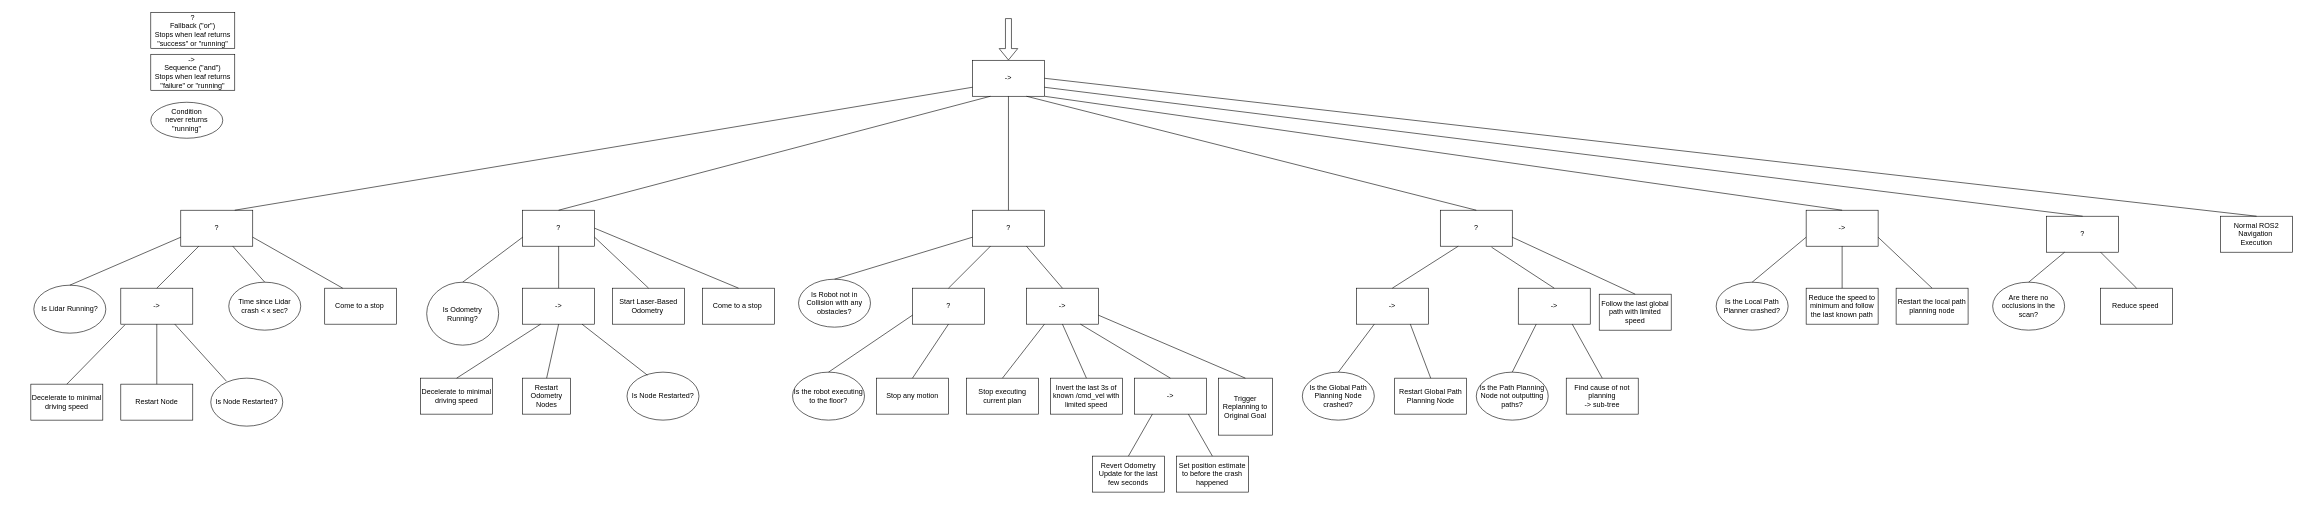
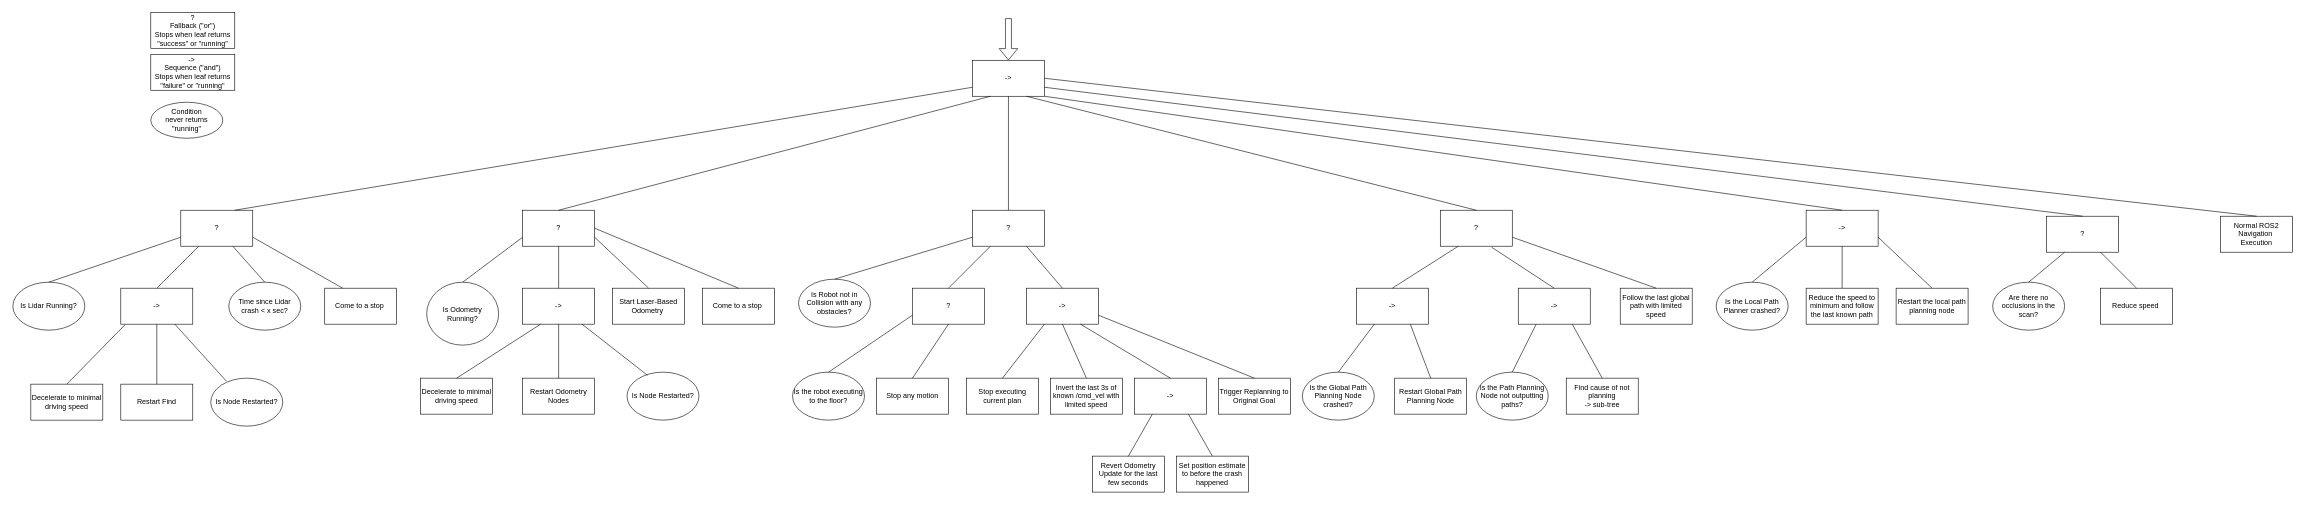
- <mxCell id="7" value="Is Lidar Running?" style="ellipse;whiteSpace=wrap;html=1;" parent="1" vertex="1"><mxGeometry x="55" y="475" width="120" height="80" as="geometry" /></mxCell>
+ <mxCell id="7" value="Is Lidar Running?" style="ellipse;whiteSpace=wrap;html=1;" parent="1" vertex="1"><mxGeometry x="20" y="470" width="120" height="80" as="geometry" /></mxCell>
- <mxCell id="85" value="Follow the last global path with limited speed" style="rounded=0;whiteSpace=wrap;html=1;" vertex="1" parent="1"><mxGeometry x="2665" y="490" width="120" height="60" as="geometry" /></mxCell>
+ <mxCell id="85" value="Follow the last global path with limited speed" style="rounded=0;whiteSpace=wrap;html=1;" vertex="1" parent="1"><mxGeometry x="2700" y="480" width="120" height="60" as="geometry" /></mxCell>
- <mxCell id="26" value="Restart Odometry Nodes" style="rounded=0;whiteSpace=wrap;html=1;" parent="1" vertex="1"><mxGeometry x="870" y="630" width="80" height="60" as="geometry" /></mxCell>
+ <mxCell id="26" value="Restart Odometry Nodes" style="rounded=0;whiteSpace=wrap;html=1;" parent="1" vertex="1"><mxGeometry x="870" y="630" width="120" height="60" as="geometry" /></mxCell>
- <mxCell id="10" value="Restart Node" style="rounded=0;whiteSpace=wrap;html=1;" parent="1" vertex="1"><mxGeometry x="200" y="640" width="120" height="60" as="geometry" /></mxCell>
+ <mxCell id="10" value="Restart Find" style="rounded=0;whiteSpace=wrap;html=1;" parent="1" vertex="1"><mxGeometry x="200" y="640" width="120" height="60" as="geometry" /></mxCell>
- <mxCell id="56" value="Trigger Replanning to Original Goal" style="rounded=0;whiteSpace=wrap;html=1;" parent="1" vertex="1"><mxGeometry x="2030" y="630" width="90" height="95" as="geometry" /></mxCell>
+ <mxCell id="56" value="Trigger Replanning to Original Goal" style="rounded=0;whiteSpace=wrap;html=1;" parent="1" vertex="1"><mxGeometry x="2030" y="630" width="120" height="60" as="geometry" /></mxCell>
